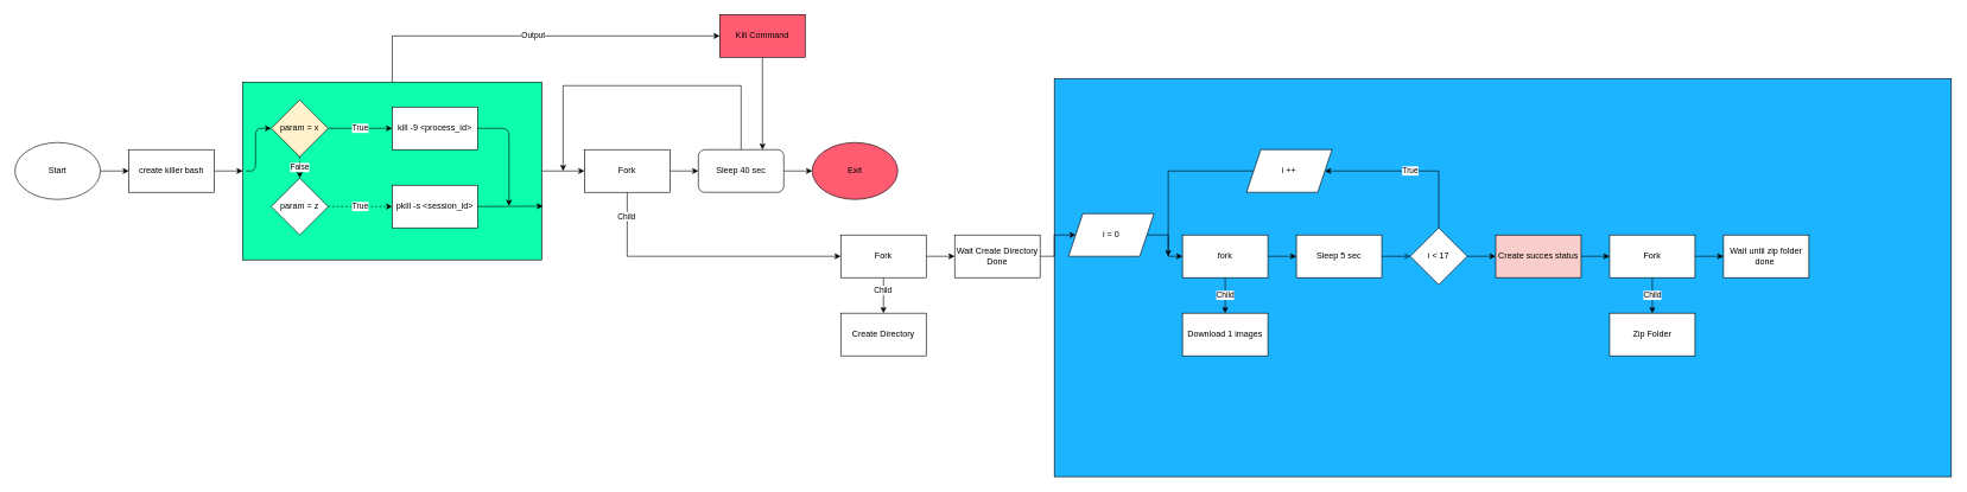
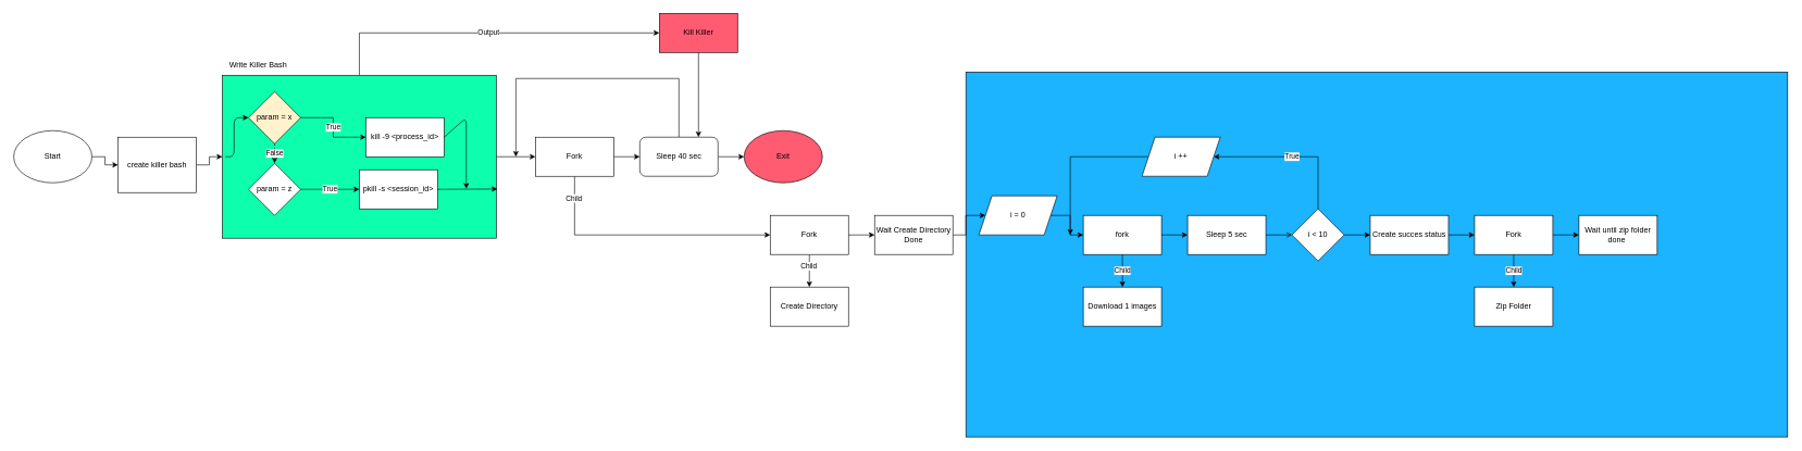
- <mxCell id="56" value="Kill Command" style="rounded=0;whiteSpace=wrap;html=1;fillColor=#FF5C72;" parent="1" vertex="1"><mxGeometry x="1010" y="20" width="120" height="60" as="geometry" /></mxCell>
+ <mxCell id="56" value="Kill Killer" style="rounded=0;whiteSpace=wrap;html=1;fillColor=#FF5C72;" parent="1" vertex="1"><mxGeometry x="1010" y="20" width="120" height="60" as="geometry" /></mxCell>
+ <mxCell id="18" value="Write Killer Bash" style="text;html=1;strokeColor=none;fillColor=none;align=center;verticalAlign=middle;whiteSpace=wrap;rounded=0;" parent="1" vertex="1"><mxGeometry x="340" y="90" width="110" height="20" as="geometry" /></mxCell>
- <mxCell id="16" value="kill -9 &amp;lt;process_id&amp;gt;" style="rounded=0;whiteSpace=wrap;html=1;" parent="1" vertex="1"><mxGeometry x="550" y="150" width="120" height="60" as="geometry" /></mxCell>
+ <mxCell id="16" value="kill -9 &amp;lt;process_id&amp;gt;" style="rounded=0;whiteSpace=wrap;html=1;" parent="1" vertex="1"><mxGeometry x="560" y="180" width="120" height="60" as="geometry" /></mxCell>
- <mxCell id="9" value="create killer bash" style="rounded=0;whiteSpace=wrap;html=1;" parent="1" vertex="1"><mxGeometry x="180" y="210" width="120" height="60" as="geometry" /></mxCell>
+ <mxCell id="9" value="create killer bash" style="rounded=0;whiteSpace=wrap;html=1;" parent="1" vertex="1"><mxGeometry x="180" y="210" width="120" height="85" as="geometry" /></mxCell>
- <mxCell id="10" value="True" style="edgeStyle=orthogonalEdgeStyle;rounded=0;orthogonalLoop=1;jettySize=auto;html=1;dashed=1;" parent="1" source="11" target="12" edge="1"><mxGeometry relative="1" as="geometry" /></mxCell>
+ <mxCell id="10" value="True" style="edgeStyle=orthogonalEdgeStyle;rounded=0;orthogonalLoop=1;jettySize=auto;html=1;" parent="1" source="11" target="12" edge="1"><mxGeometry relative="1" as="geometry" /></mxCell>
- <mxCell id="45" value="i &amp;lt; 17" style="rhombus;whiteSpace=wrap;html=1;" parent="1" vertex="1"><mxGeometry x="1980" y="320" width="80" height="80" as="geometry" /></mxCell>
+ <mxCell id="45" value="i &amp;lt; 10" style="rhombus;whiteSpace=wrap;html=1;" parent="1" vertex="1"><mxGeometry x="1980" y="320" width="80" height="80" as="geometry" /></mxCell>
- <mxCell id="48" value="Create succes status" style="rounded=0;whiteSpace=wrap;html=1;fillColor=#f8cecc;" parent="1" vertex="1"><mxGeometry x="2100" y="330" width="120" height="60" as="geometry" /></mxCell>
+ <mxCell id="48" value="Create succes status" style="rounded=0;whiteSpace=wrap;html=1;" parent="1" vertex="1"><mxGeometry x="2100" y="330" width="120" height="60" as="geometry" /></mxCell>
